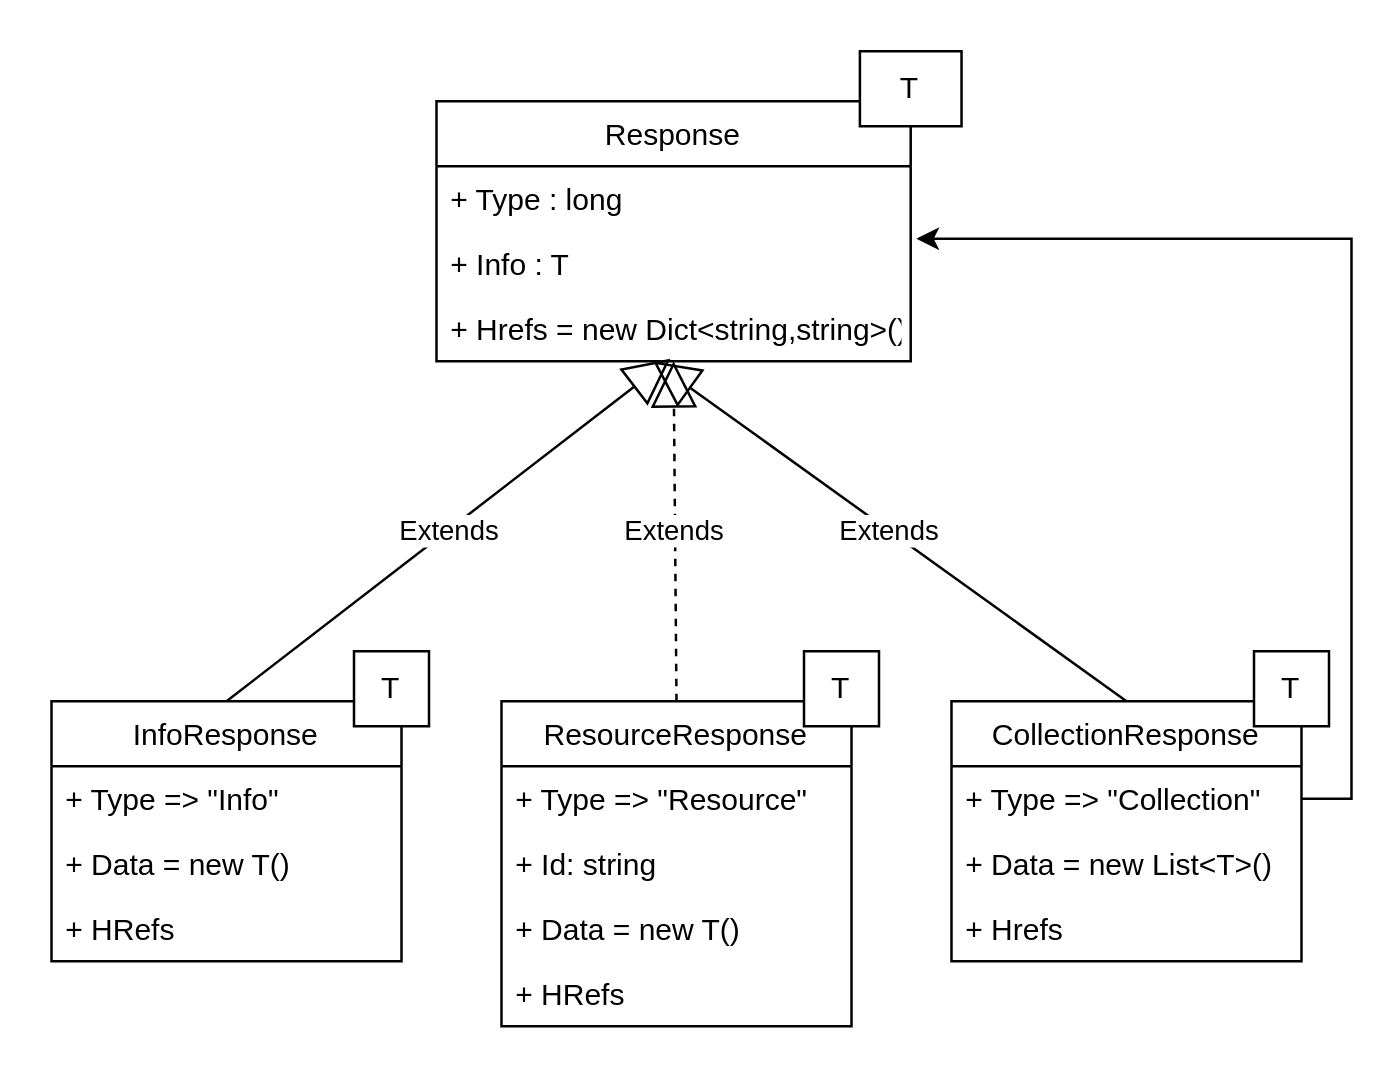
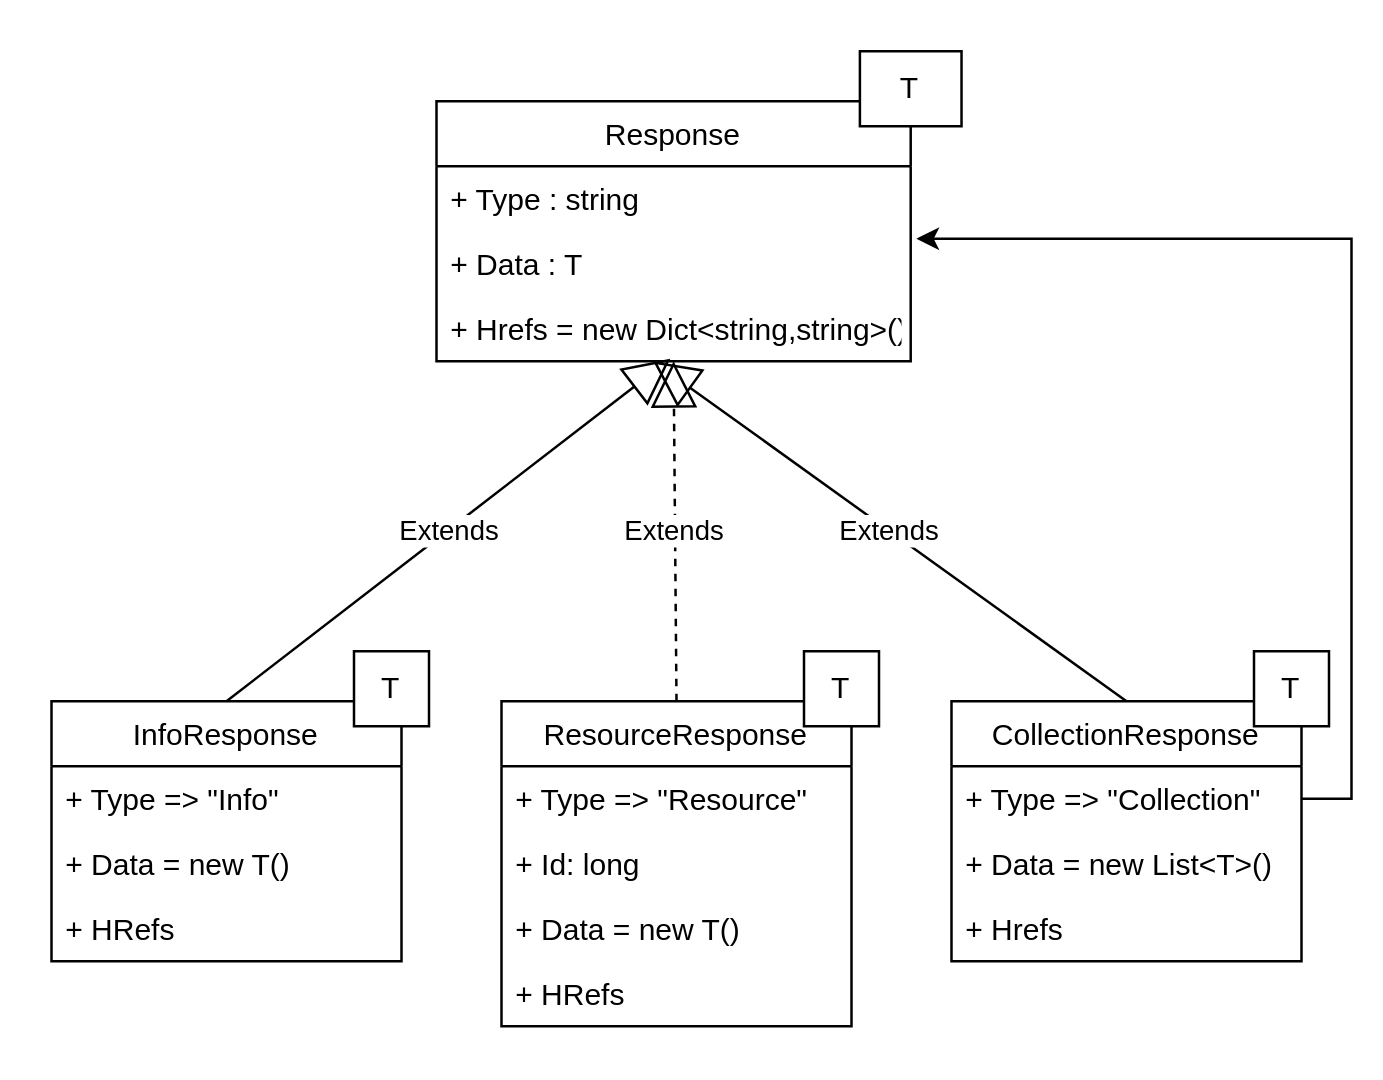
- <mxCell id="13" value="+ Type : long" style="text;strokeColor=none;fillColor=none;align=left;verticalAlign=top;spacingLeft=4;spacingRight=4;overflow=hidden;rotatable=0;points=[[0,0.5],[1,0.5]];portConstraint=eastwest;" parent="12" vertex="1"><mxGeometry y="26" width="189.677" height="26" as="geometry" /></mxCell>
+ <mxCell id="13" value="+ Type : string" style="text;strokeColor=none;fillColor=none;align=left;verticalAlign=top;spacingLeft=4;spacingRight=4;overflow=hidden;rotatable=0;points=[[0,0.5],[1,0.5]];portConstraint=eastwest;" parent="12" vertex="1"><mxGeometry y="26" width="189.677" height="26" as="geometry" /></mxCell>
- <mxCell id="14" value="+ Info : T" style="text;strokeColor=none;fillColor=none;align=left;verticalAlign=top;spacingLeft=4;spacingRight=4;overflow=hidden;rotatable=0;points=[[0,0.5],[1,0.5]];portConstraint=eastwest;" parent="12" vertex="1"><mxGeometry y="52" width="189.677" height="26" as="geometry" /></mxCell>
+ <mxCell id="14" value="+ Data : T" style="text;strokeColor=none;fillColor=none;align=left;verticalAlign=top;spacingLeft=4;spacingRight=4;overflow=hidden;rotatable=0;points=[[0,0.5],[1,0.5]];portConstraint=eastwest;" parent="12" vertex="1"><mxGeometry y="52" width="189.677" height="26" as="geometry" /></mxCell>
- <mxCell id="20" value="+ Id: string" style="text;strokeColor=none;fillColor=none;align=left;verticalAlign=top;spacingLeft=4;spacingRight=4;overflow=hidden;rotatable=0;points=[[0,0.5],[1,0.5]];portConstraint=eastwest;" parent="18" vertex="1"><mxGeometry y="52" width="140" height="26" as="geometry" /></mxCell>
+ <mxCell id="20" value="+ Id: long" style="text;strokeColor=none;fillColor=none;align=left;verticalAlign=top;spacingLeft=4;spacingRight=4;overflow=hidden;rotatable=0;points=[[0,0.5],[1,0.5]];portConstraint=eastwest;" parent="18" vertex="1"><mxGeometry y="52" width="140" height="26" as="geometry" /></mxCell>
